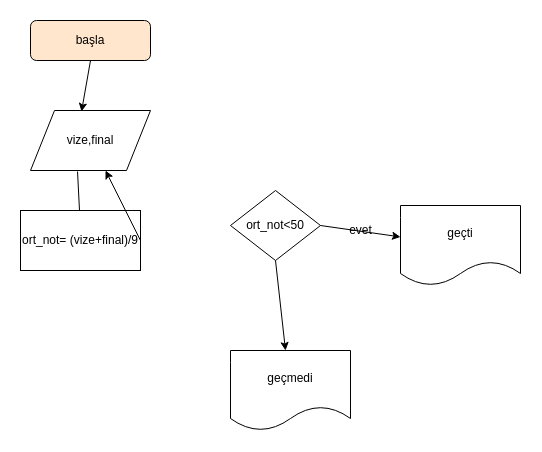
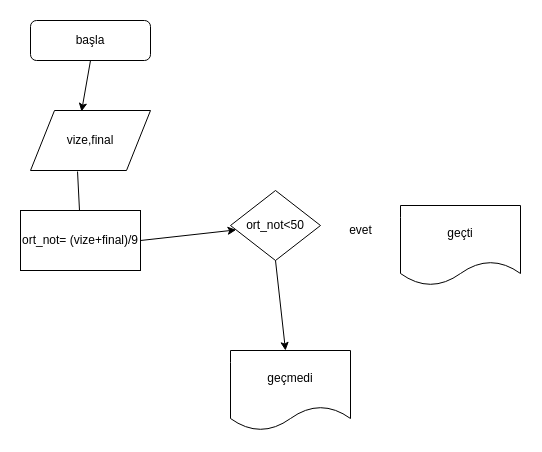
- <mxCell id="3" value="başla" style="rounded=1;whiteSpace=wrap;html=1;fontSize=12;glass=0;strokeWidth=1;shadow=0;fillColor=#ffe6cc;" vertex="1" parent="1"><mxGeometry x="30" y="20" width="120" height="40" as="geometry" /></mxCell>
+ <mxCell id="3" value="başla" style="rounded=1;whiteSpace=wrap;html=1;fontSize=12;glass=0;strokeWidth=1;shadow=0;" vertex="1" parent="1"><mxGeometry x="30" y="20" width="120" height="40" as="geometry" /></mxCell>
- <mxCell id="9" value="" style="endArrow=classic;html=1;exitX=1;exitY=0.5;exitDx=0;exitDy=0;" edge="1" parent="1" source="7" target="4"><mxGeometry width="50" height="50" relative="1" as="geometry"><mxPoint x="30" y="210" as="sourcePoint" /><mxPoint x="80" y="160" as="targetPoint" /></mxGeometry></mxCell>
+ <mxCell id="9" value="" style="endArrow=classic;html=1;exitX=1;exitY=0.5;exitDx=0;exitDy=0;" edge="1" parent="1" source="7" target="8"><mxGeometry width="50" height="50" relative="1" as="geometry"><mxPoint x="30" y="210" as="sourcePoint" /><mxPoint x="80" y="160" as="targetPoint" /></mxGeometry></mxCell>
- <mxCell id="12" value="" style="endArrow=classic;html=1;exitX=1;exitY=0.5;exitDx=0;exitDy=0;" edge="1" parent="1" source="8" target="10"><mxGeometry width="50" height="50" relative="1" as="geometry"><mxPoint x="30" y="210" as="sourcePoint" /><mxPoint x="80" y="160" as="targetPoint" /></mxGeometry></mxCell>
